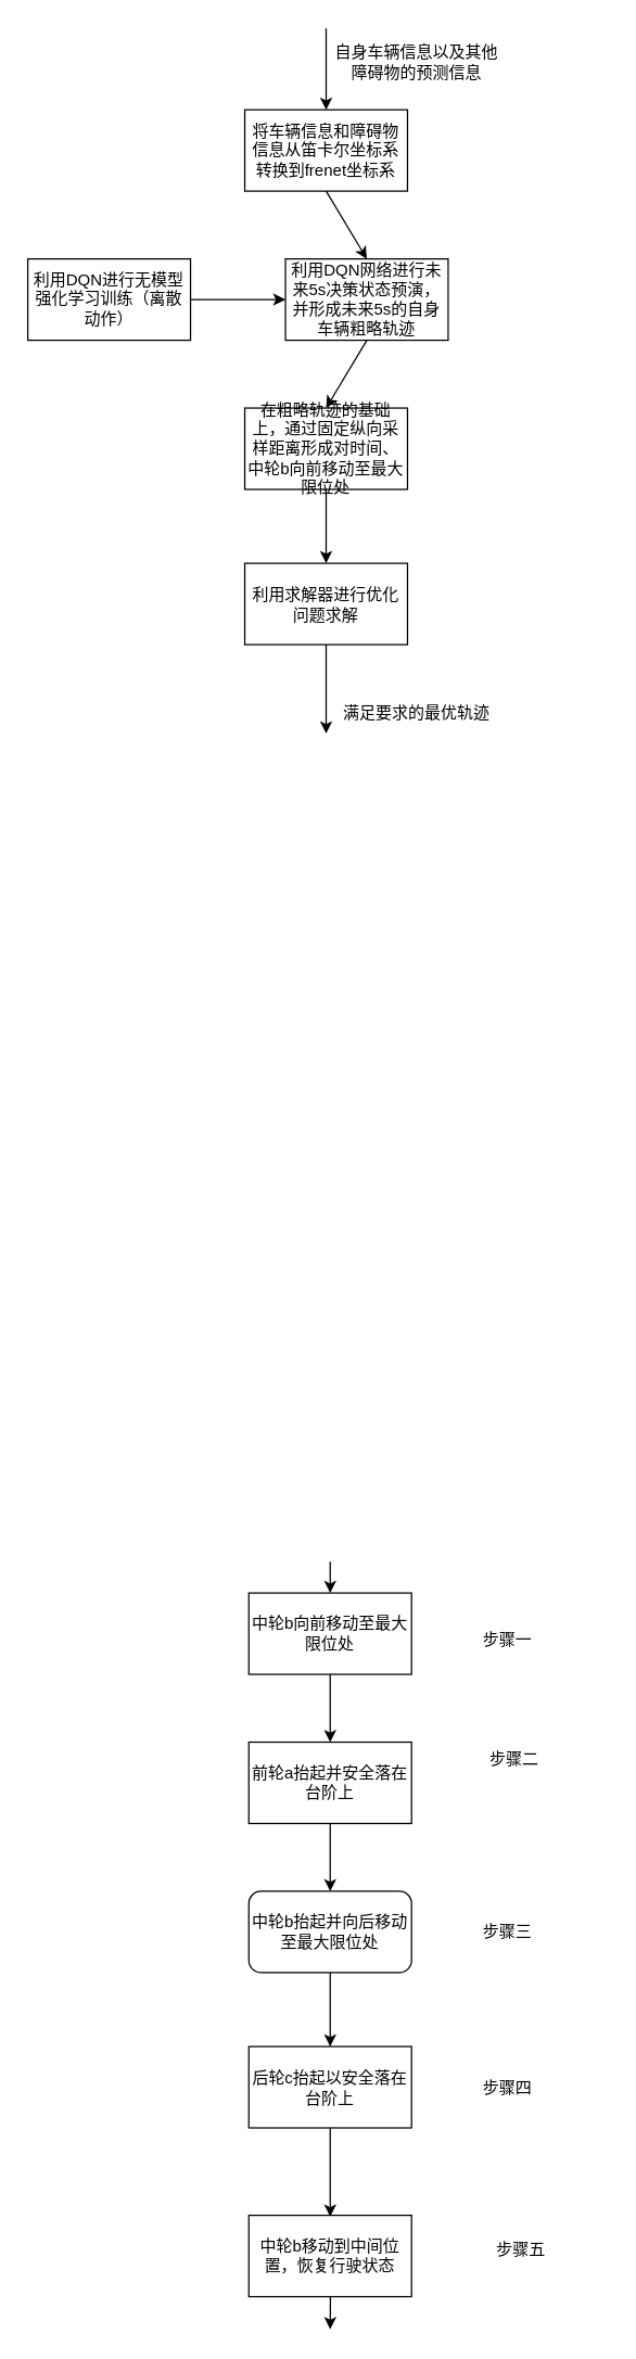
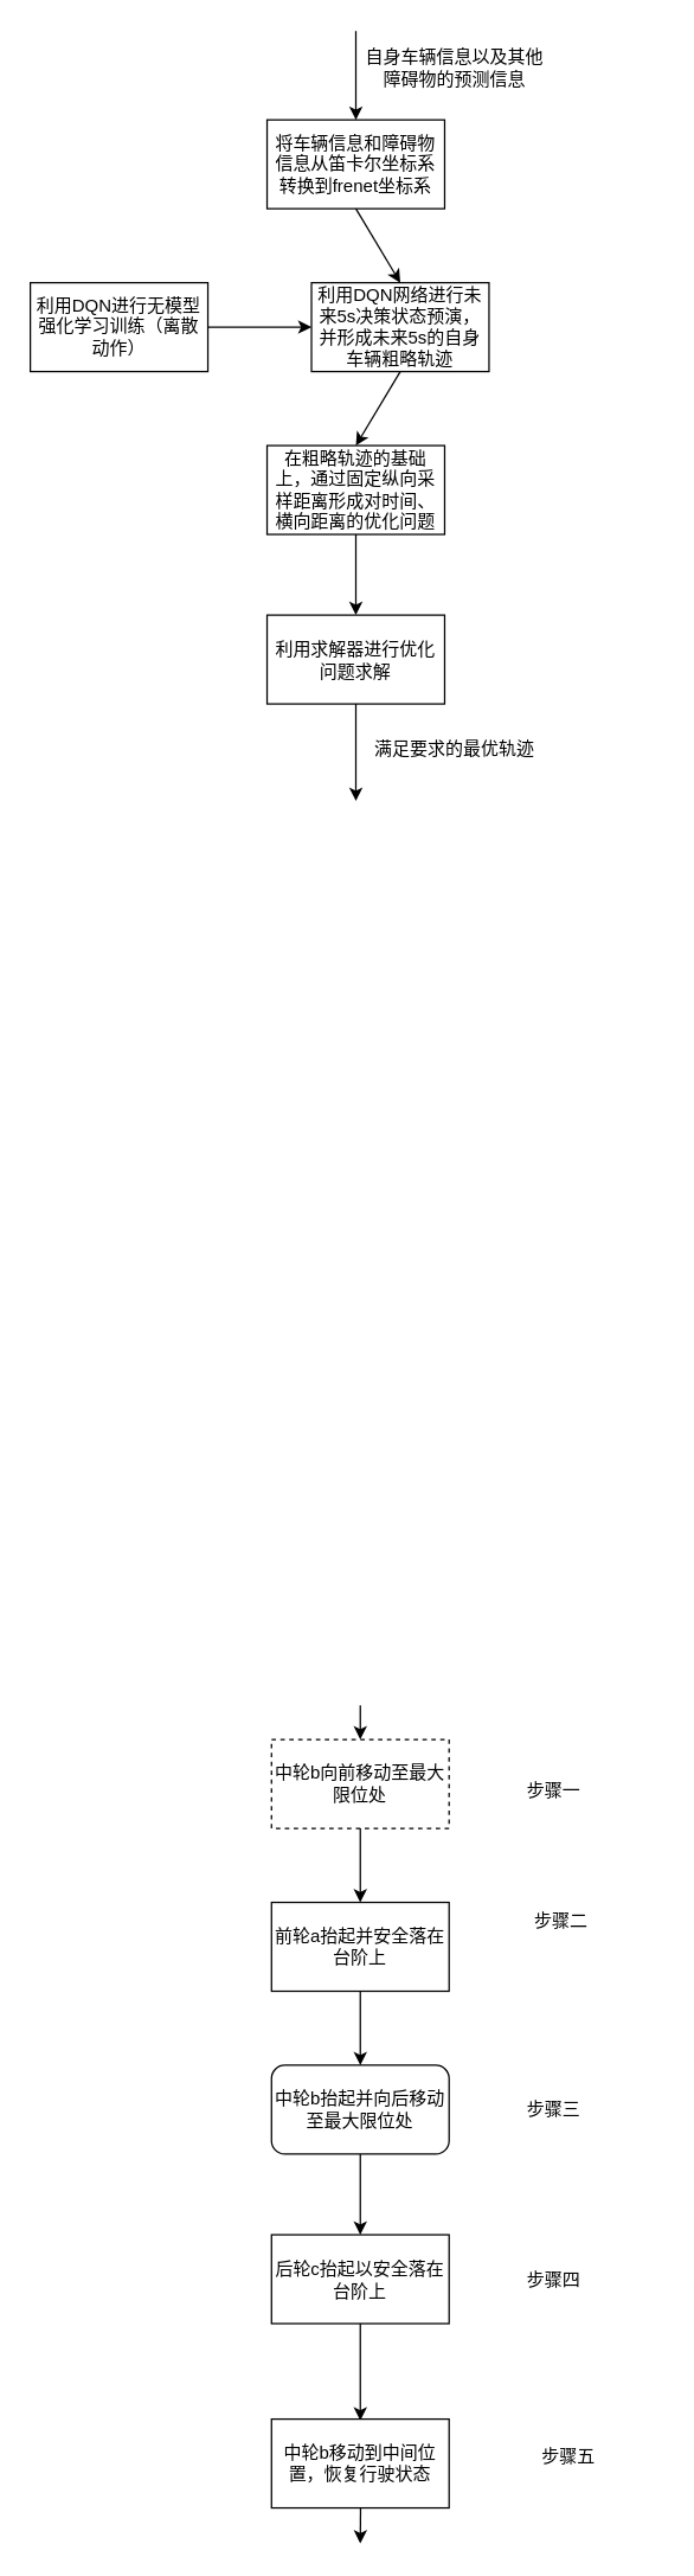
- <mxCell id="10" value="在粗略轨迹的基础上，通过固定纵向采样距离形成对时间、中轮b向前移动至最大限位处" style="rounded=0;whiteSpace=wrap;html=1;" parent="1" vertex="1"><mxGeometry x="180" y="300" width="120" height="60" as="geometry" /></mxCell>
+ <mxCell id="10" value="在粗略轨迹的基础上，通过固定纵向采样距离形成对时间、横向距离的优化问题" style="rounded=0;whiteSpace=wrap;html=1;" parent="1" vertex="1"><mxGeometry x="180" y="300" width="120" height="60" as="geometry" /></mxCell>
- <mxCell id="14" value="满足要求的最优轨迹" style="text;html=1;strokeColor=none;fillColor=none;align=center;verticalAlign=middle;whiteSpace=wrap;rounded=0;" parent="1" vertex="1"><mxGeometry x="244" y="510" width="126" height="30" as="geometry" /></mxCell>
+ <mxCell id="14" value="满足要求的最优轨迹" style="text;html=1;strokeColor=none;fillColor=none;align=center;verticalAlign=middle;whiteSpace=wrap;rounded=0;" parent="1" vertex="1"><mxGeometry x="244" y="490" width="126" height="30" as="geometry" /></mxCell>
- <mxCell id="15" value="中轮b向前移动至最大限位处" style="rounded=0;whiteSpace=wrap;html=1;" vertex="1" parent="1"><mxGeometry x="183" y="1174" width="120" height="60" as="geometry" /></mxCell>
+ <mxCell id="15" value="中轮b向前移动至最大限位处" style="rounded=0;whiteSpace=wrap;html=1;dashed=1;" vertex="1" parent="1"><mxGeometry x="183" y="1174" width="120" height="60" as="geometry" /></mxCell>
